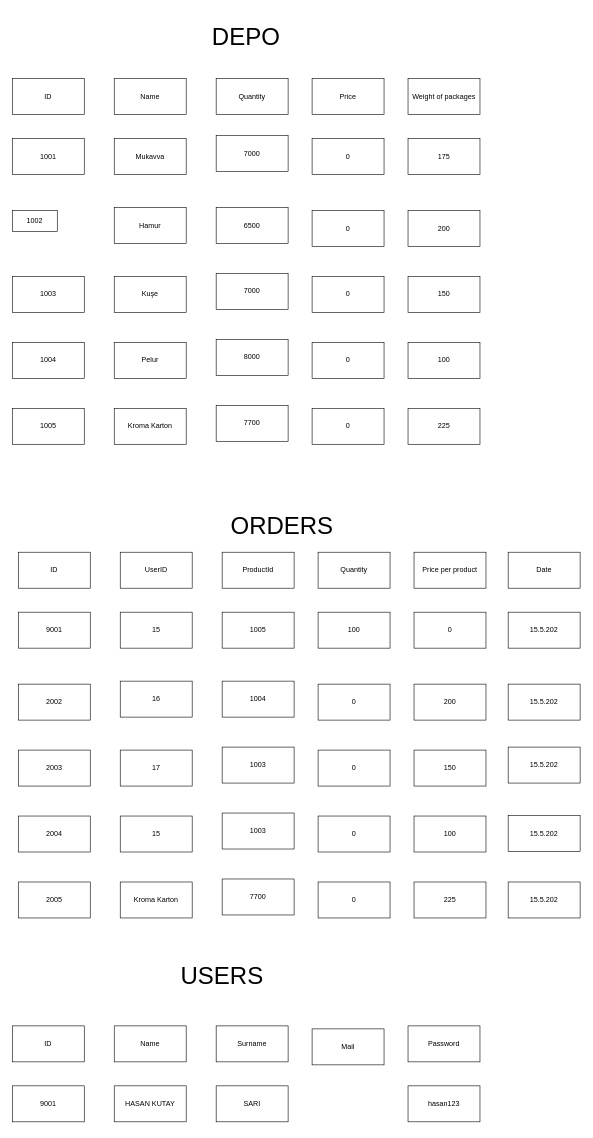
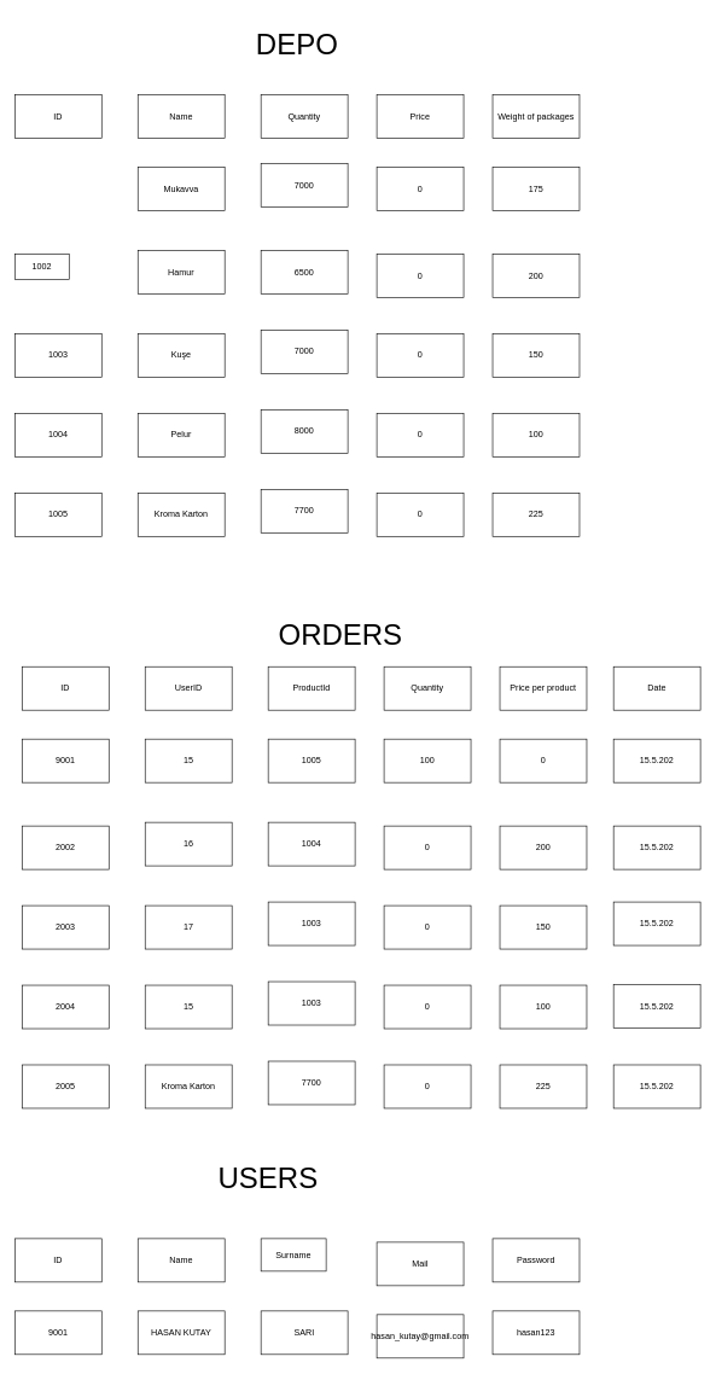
- <mxCell id="12" value="1001" style="rounded=0;whiteSpace=wrap;html=1;" vertex="1" parent="1"><mxGeometry y="230" width="120" height="60" as="geometry" x="20" /></mxCell>
- <mxCell id="72" value="Surname" style="rounded=0;whiteSpace=wrap;html=1;" vertex="1" parent="1"><mxGeometry x="360" y="1710" width="120" height="60" as="geometry" /></mxCell>
+ <mxCell id="72" value="Surname" style="rounded=0;whiteSpace=wrap;html=1;" vertex="1" parent="1"><mxGeometry x="360" y="1710" width="90" height="45" as="geometry" /></mxCell>
+ <mxCell id="80" value="hasan_kutay@gmail.com" style="rounded=0;whiteSpace=wrap;html=1;" vertex="1" parent="1"><mxGeometry x="520" y="1815" width="120" height="60" as="geometry" /></mxCell>
